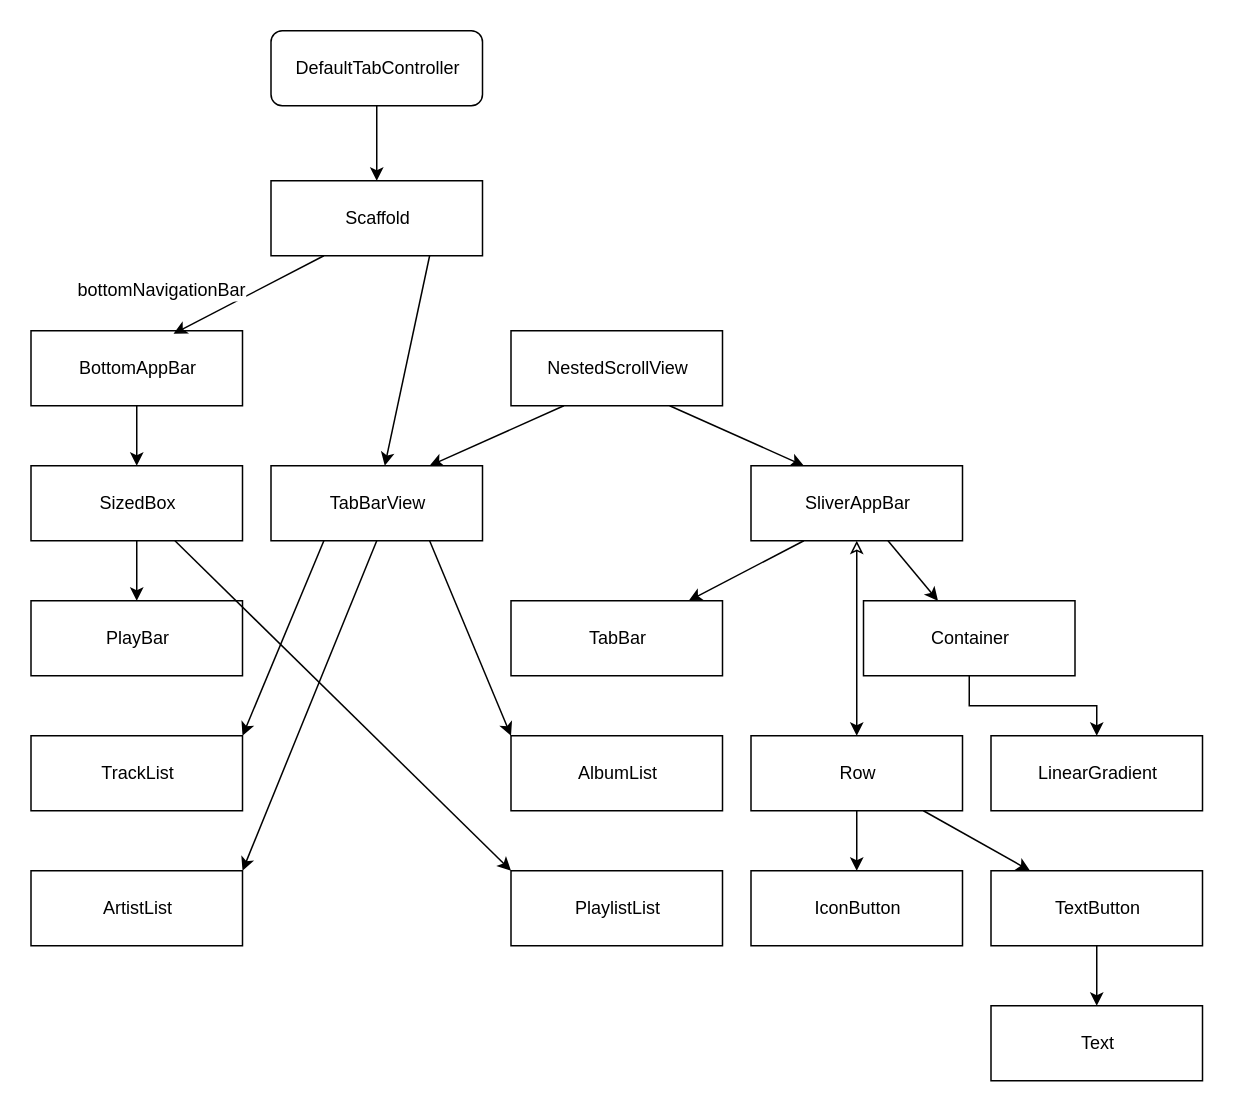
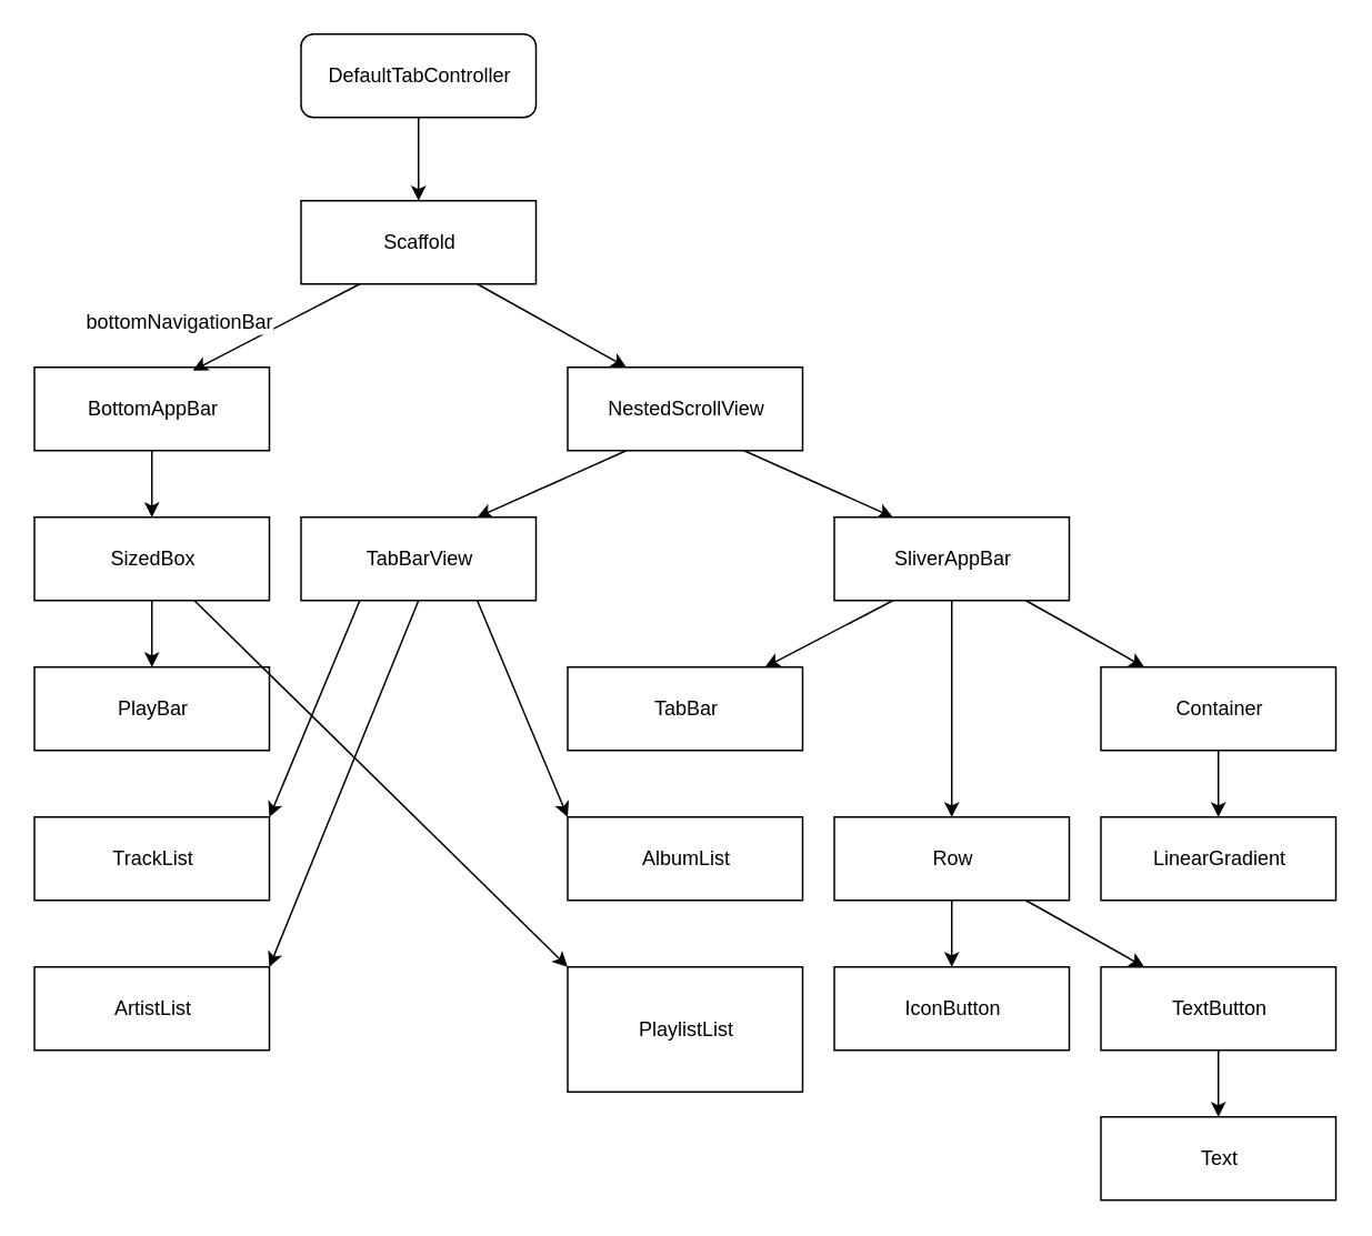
- <mxCell id="9" value="" style="endArrow=classic;html=1;rounded=0;fontSize=14;exitX=0.75;exitY=1;exitDx=0;exitDy=0;" parent="1" source="4" target="31" edge="1"><mxGeometry width="50" height="50" relative="1" as="geometry"><mxPoint x="225.25" y="180" as="sourcePoint" /><mxPoint x="125.034" y="232" as="targetPoint" /></mxGeometry></mxCell>
+ <mxCell id="9" value="" style="endArrow=classic;html=1;rounded=0;fontSize=14;exitX=0.75;exitY=1;exitDx=0;exitDy=0;entryX=0.25;entryY=0;entryDx=0;entryDy=0;" parent="1" source="4" target="5" edge="1"><mxGeometry width="50" height="50" relative="1" as="geometry"><mxPoint x="225.25" y="180" as="sourcePoint" /><mxPoint x="125.034" y="232" as="targetPoint" /></mxGeometry></mxCell>
- <mxCell id="20" style="edgeStyle=none;rounded=0;orthogonalLoop=1;jettySize=auto;html=1;entryX=0.5;entryY=1;entryDx=0;entryDy=0;fontSize=12;startArrow=classic;startFill=1;endArrow=classic;endFill=0;" parent="1" source="21" target="15" edge="1"><mxGeometry relative="1" as="geometry" /></mxCell>
+ <mxCell id="20" style="edgeStyle=none;rounded=0;orthogonalLoop=1;jettySize=auto;html=1;entryX=0.5;entryY=1;entryDx=0;entryDy=0;fontSize=12;startArrow=classic;startFill=1;endArrow=none;endFill=0;" parent="1" source="21" target="15" edge="1"><mxGeometry relative="1" as="geometry" /></mxCell>
- <mxCell id="17" value="Container" style="html=1;" parent="1" vertex="1"><mxGeometry x="575" y="400" width="141" height="50" as="geometry" /></mxCell>
+ <mxCell id="17" value="Container" style="html=1;" parent="1" vertex="1"><mxGeometry x="660" y="400" width="141" height="50" as="geometry" /></mxCell>
- <mxCell id="39" value="PlaylistList" style="html=1;" parent="1" vertex="1"><mxGeometry x="340" y="580" width="141" height="50" as="geometry" /></mxCell>
+ <mxCell id="39" value="PlaylistList" style="html=1;" parent="1" vertex="1"><mxGeometry x="340" y="580" width="141" height="75" as="geometry" /></mxCell>
